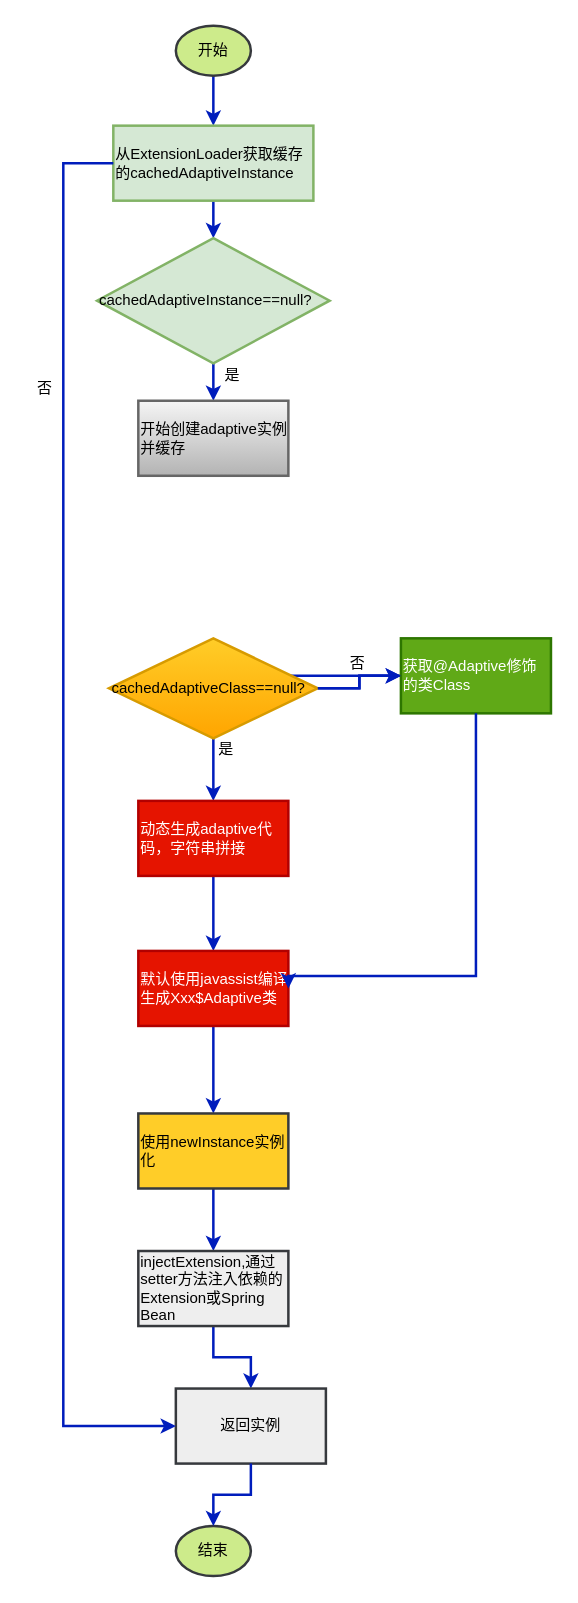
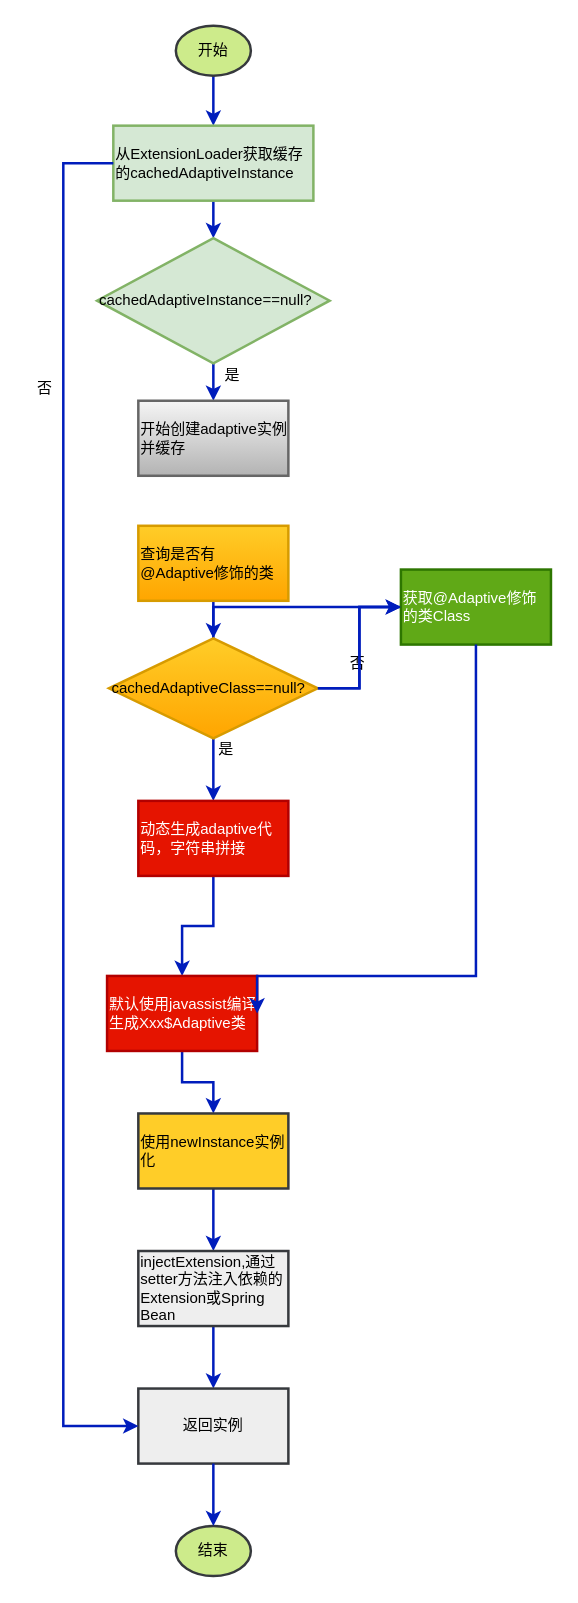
+ <mxCell id="10" value="查询是否有@Adaptive修饰的类" style="whiteSpace=wrap;html=1;align=left;strokeWidth=2;gradientColor=#ffa500;fillColor=#ffcd28;strokeColor=#d79b00;" vertex="1" parent="1"><mxGeometry x="110" y="420" width="120" height="60" as="geometry" /></mxCell>
+ <mxCell id="9" value="" style="edgeStyle=orthogonalEdgeStyle;rounded=0;orthogonalLoop=1;jettySize=auto;html=1;fillColor=#0050ef;strokeColor=#001DBC;strokeWidth=2;" edge="1" parent="1" source="10" target="13"><mxGeometry relative="1" as="geometry" /></mxCell>
- <mxCell id="29" value="获取@Adaptive修饰的类Class" style="whiteSpace=wrap;html=1;align=left;strokeWidth=2;fillColor=#60a917;strokeColor=#2D7600;fontColor=#ffffff;" vertex="1" parent="1"><mxGeometry x="320" y="510" width="120" height="60" as="geometry" /></mxCell>
+ <mxCell id="29" value="获取@Adaptive修饰的类Class" style="whiteSpace=wrap;html=1;align=left;strokeWidth=2;fillColor=#60a917;strokeColor=#2D7600;fontColor=#ffffff;" vertex="1" parent="1"><mxGeometry x="320" y="455" width="120" height="60" as="geometry" /></mxCell>
- <mxCell id="17" value="默认使用javassist编译生成Xxx$Adaptive类" style="whiteSpace=wrap;html=1;align=left;strokeWidth=2;fillColor=#e51400;strokeColor=#B20000;fontColor=#ffffff;" vertex="1" parent="1"><mxGeometry x="110" y="760" width="120" height="60" as="geometry" /></mxCell>
+ <mxCell id="17" value="默认使用javassist编译生成Xxx$Adaptive类" style="whiteSpace=wrap;html=1;align=left;strokeWidth=2;fillColor=#e51400;strokeColor=#B20000;fontColor=#ffffff;" vertex="1" parent="1"><mxGeometry x="85" y="780" width="120" height="60" as="geometry" /></mxCell>
- <mxCell id="25" value="&lt;span style=&quot;&quot;&gt;返回实例&lt;/span&gt;" style="whiteSpace=wrap;html=1;align=center;strokeWidth=2;fillColor=#eeeeee;strokeColor=#36393d;" vertex="1" parent="1"><mxGeometry x="140" y="1110" width="120" height="60" as="geometry" /></mxCell>
+ <mxCell id="25" value="&lt;span style=&quot;&quot;&gt;返回实例&lt;/span&gt;" style="whiteSpace=wrap;html=1;align=center;strokeWidth=2;fillColor=#eeeeee;strokeColor=#36393d;" vertex="1" parent="1"><mxGeometry x="110" y="1110" width="120" height="60" as="geometry" /></mxCell>
